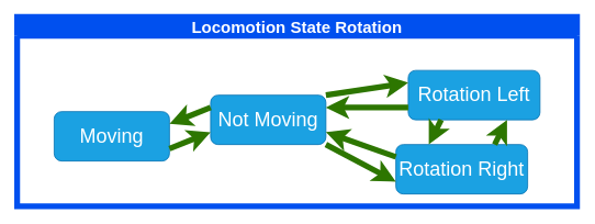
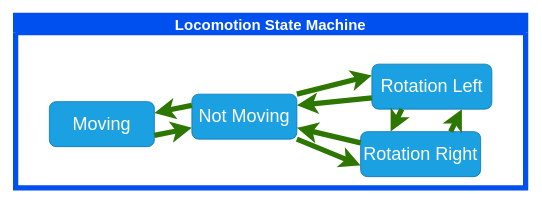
- <mxCell id="2" value="Locomotion State Rotation" style="swimlane;fontSize=20;fillColor=#0050ef;fontColor=#ffffff;strokeColor=#0050ef;strokeWidth=7;" parent="1" vertex="1"><mxGeometry x="20" y="20" width="680" height="230" as="geometry" /></mxCell>
+ <mxCell id="2" value="Locomotion State Machine" style="swimlane;fontSize=20;fillColor=#0050ef;fontColor=#ffffff;strokeColor=#0050ef;strokeWidth=7;" parent="1" vertex="1"><mxGeometry x="20" y="20" width="680" height="230" as="geometry" /></mxCell>
- <mxCell id="3" value="Not Moving" style="rounded=1;whiteSpace=wrap;html=1;fontSize=24;fillColor=#1ba1e2;fontColor=#ffffff;strokeColor=#006EAF;" parent="2" vertex="1"><mxGeometry x="235" y="95" width="140" height="60" as="geometry" /></mxCell>
+ <mxCell id="3" value="Not Moving" style="rounded=1;whiteSpace=wrap;html=1;fontSize=24;fillColor=#1ba1e2;fontColor=#ffffff;strokeColor=#006EAF;" parent="2" vertex="1"><mxGeometry x="235" y="105" width="140" height="60" as="geometry" /></mxCell>
